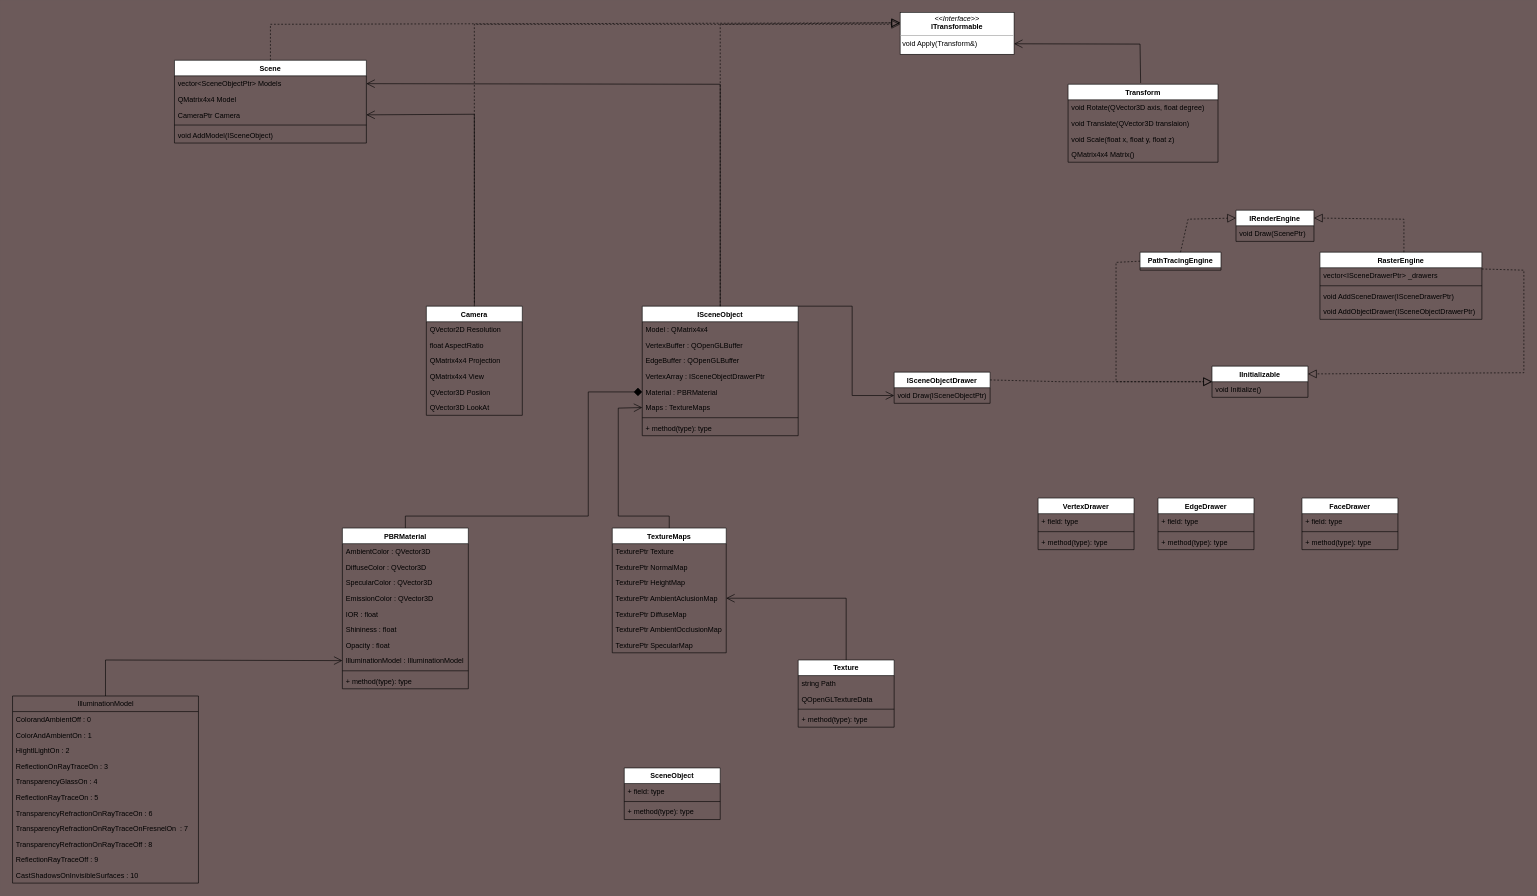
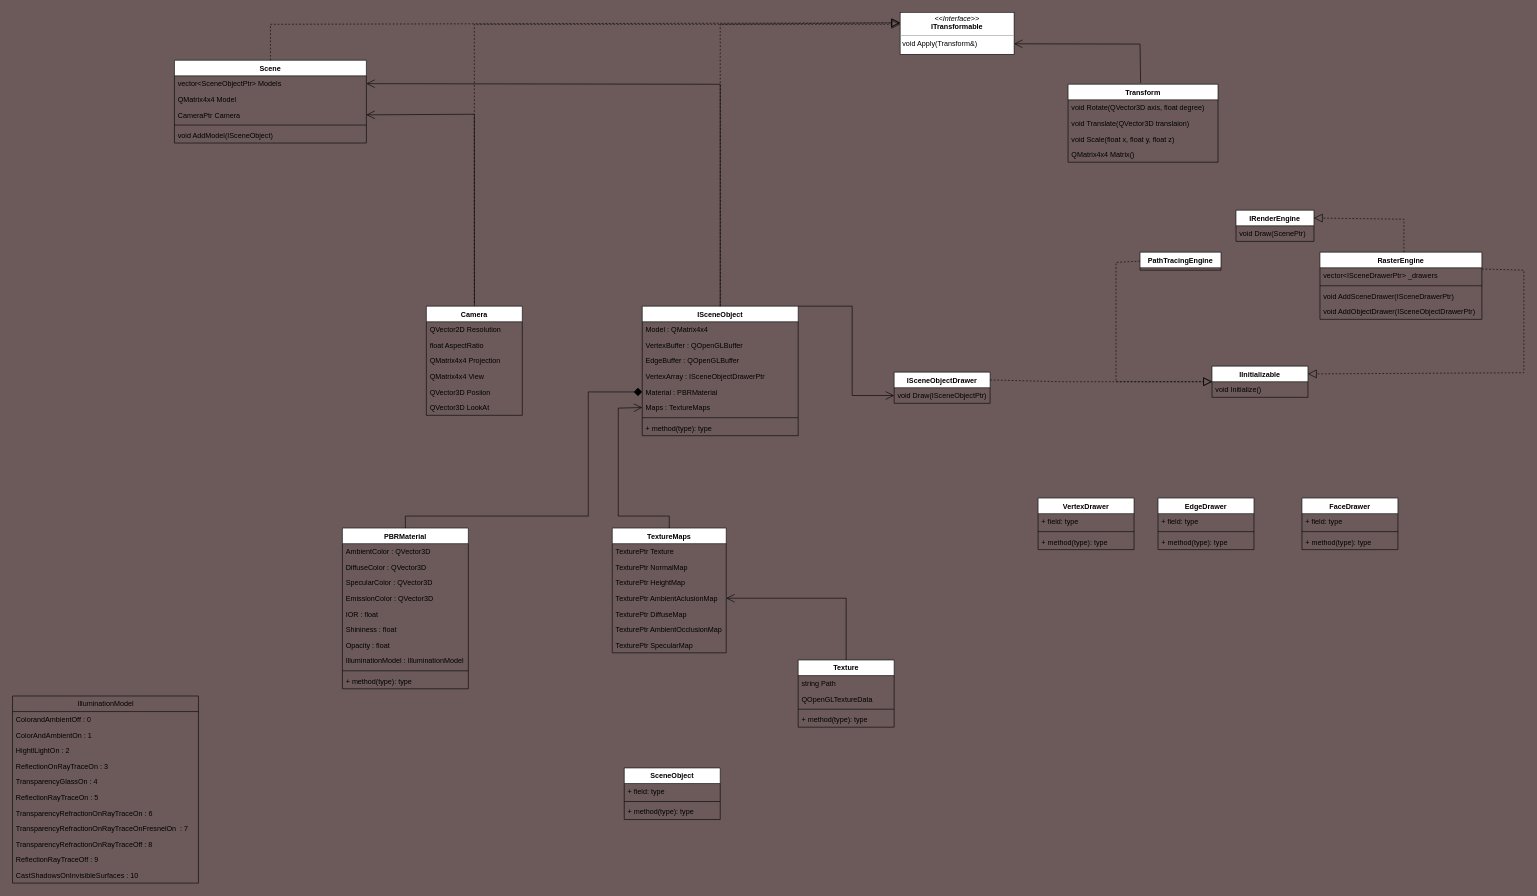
- <mxCell id="29" value="" style="endArrow=block;dashed=1;endFill=0;endSize=12;html=1;rounded=0;entryX=0;entryY=0.25;entryDx=0;entryDy=0;exitX=0.5;exitY=0;exitDx=0;exitDy=0;" parent="1" source="28" target="21" edge="1"><mxGeometry width="160" relative="1" as="geometry"><mxPoint x="1880" y="370" as="sourcePoint" /><mxPoint x="2040" y="370" as="targetPoint" /><Array as="points"><mxPoint x="1980" y="365" /></Array></mxGeometry></mxCell>
- <mxCell id="91" value="" style="endArrow=open;endFill=1;endSize=12;html=1;exitX=0.5;exitY=0;exitDx=0;exitDy=0;entryX=0;entryY=0.5;entryDx=0;entryDy=0;rounded=0;" parent="1" source="42" target="39" edge="1"><mxGeometry width="160" relative="1" as="geometry"><mxPoint x="210" y="1030" as="sourcePoint" /><mxPoint x="370" y="1030" as="targetPoint" /><Array as="points"><mxPoint x="175" y="1100" /></Array></mxGeometry></mxCell>
